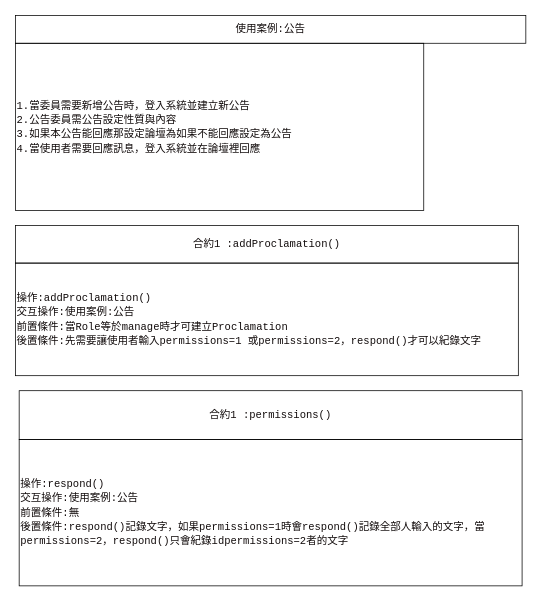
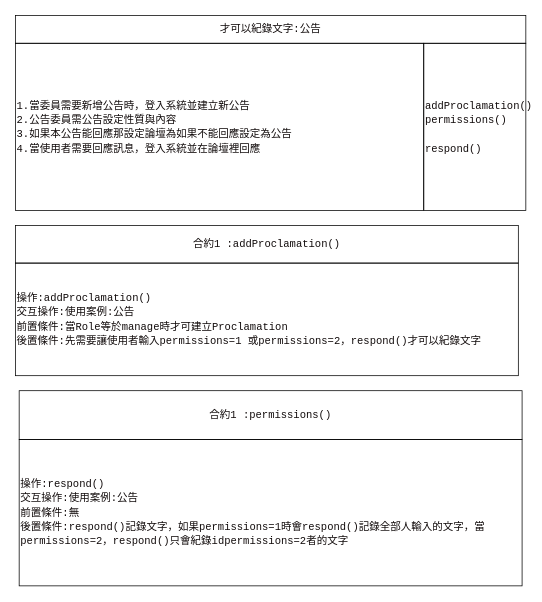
- <mxCell id="4" value="&lt;span style=&quot;font-family: Consolas, &amp;quot;Courier New&amp;quot;, monospace; font-size: 14px;&quot;&gt;使用案例:公告&lt;/span&gt;" style="rounded=0;whiteSpace=wrap;html=1;fillColor=none;gradientColor=default;strokeColor=default;labelBackgroundColor=none;fontColor=#120c0c;" vertex="1" parent="2"><mxGeometry width="680" height="37.143" as="geometry" /></mxCell>
+ <mxCell id="4" value="&lt;span style=&quot;font-family: Consolas, &amp;quot;Courier New&amp;quot;, monospace; font-size: 14px;&quot;&gt;才可以紀錄文字:公告&lt;/span&gt;" style="rounded=0;whiteSpace=wrap;html=1;fillColor=none;gradientColor=default;strokeColor=default;labelBackgroundColor=none;fontColor=#120c0c;" vertex="1" parent="2"><mxGeometry width="680" height="37.143" as="geometry" /></mxCell>
+ <mxCell id="5" value="&lt;div style=&quot;font-family: Consolas, &amp;quot;Courier New&amp;quot;, monospace; font-size: 14px; line-height: 19px;&quot;&gt;addProclamation()&lt;/div&gt;&lt;div style=&quot;font-family: Consolas, &amp;quot;Courier New&amp;quot;, monospace; font-size: 14px; line-height: 19px;&quot;&gt;permissions()&lt;/div&gt;&lt;div style=&quot;font-family: Consolas, &amp;quot;Courier New&amp;quot;, monospace; font-size: 14px; line-height: 19px;&quot;&gt;&lt;span style=&quot;&quot;&gt;&amp;nbsp;&lt;/span&gt;&lt;/div&gt;&lt;div style=&quot;font-family: Consolas, &amp;quot;Courier New&amp;quot;, monospace; font-size: 14px; line-height: 19px;&quot;&gt;respond()&lt;/div&gt;" style="rounded=0;whiteSpace=wrap;html=1;strokeColor=default;fillColor=none;gradientColor=default;align=left;labelBackgroundColor=none;fontColor=#120c0c;" vertex="1" parent="2"><mxGeometry x="544" y="37.143" width="136" height="222.857" as="geometry" /></mxCell>
